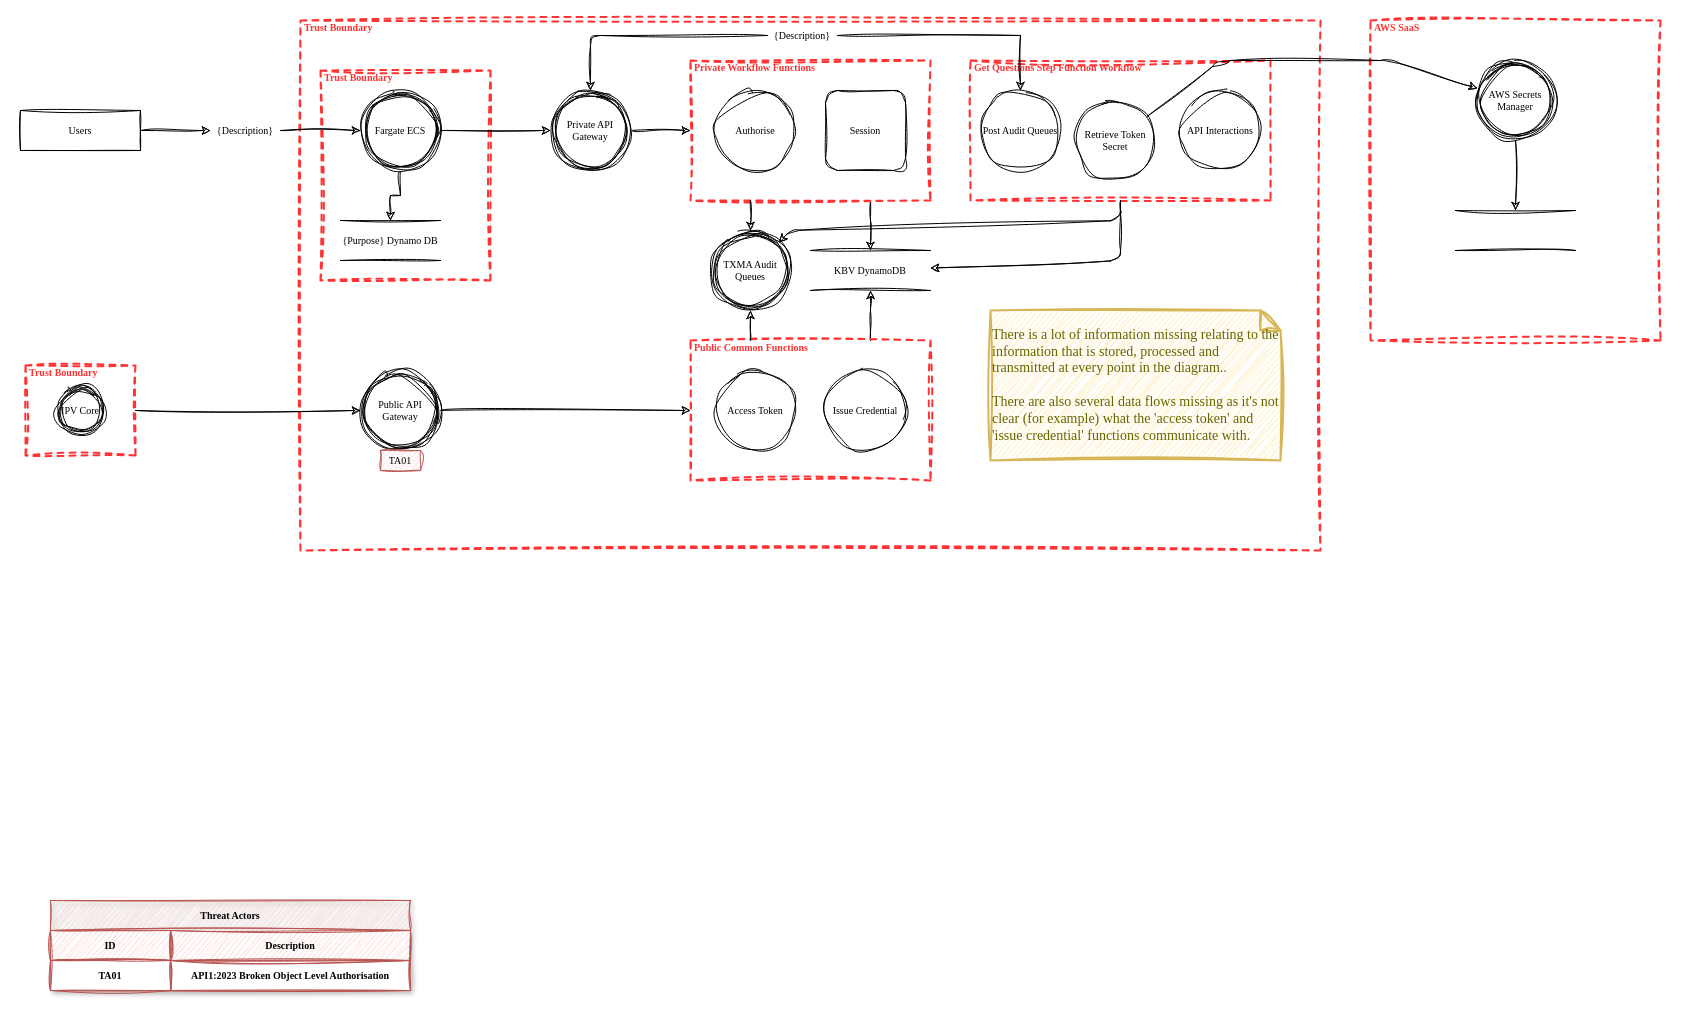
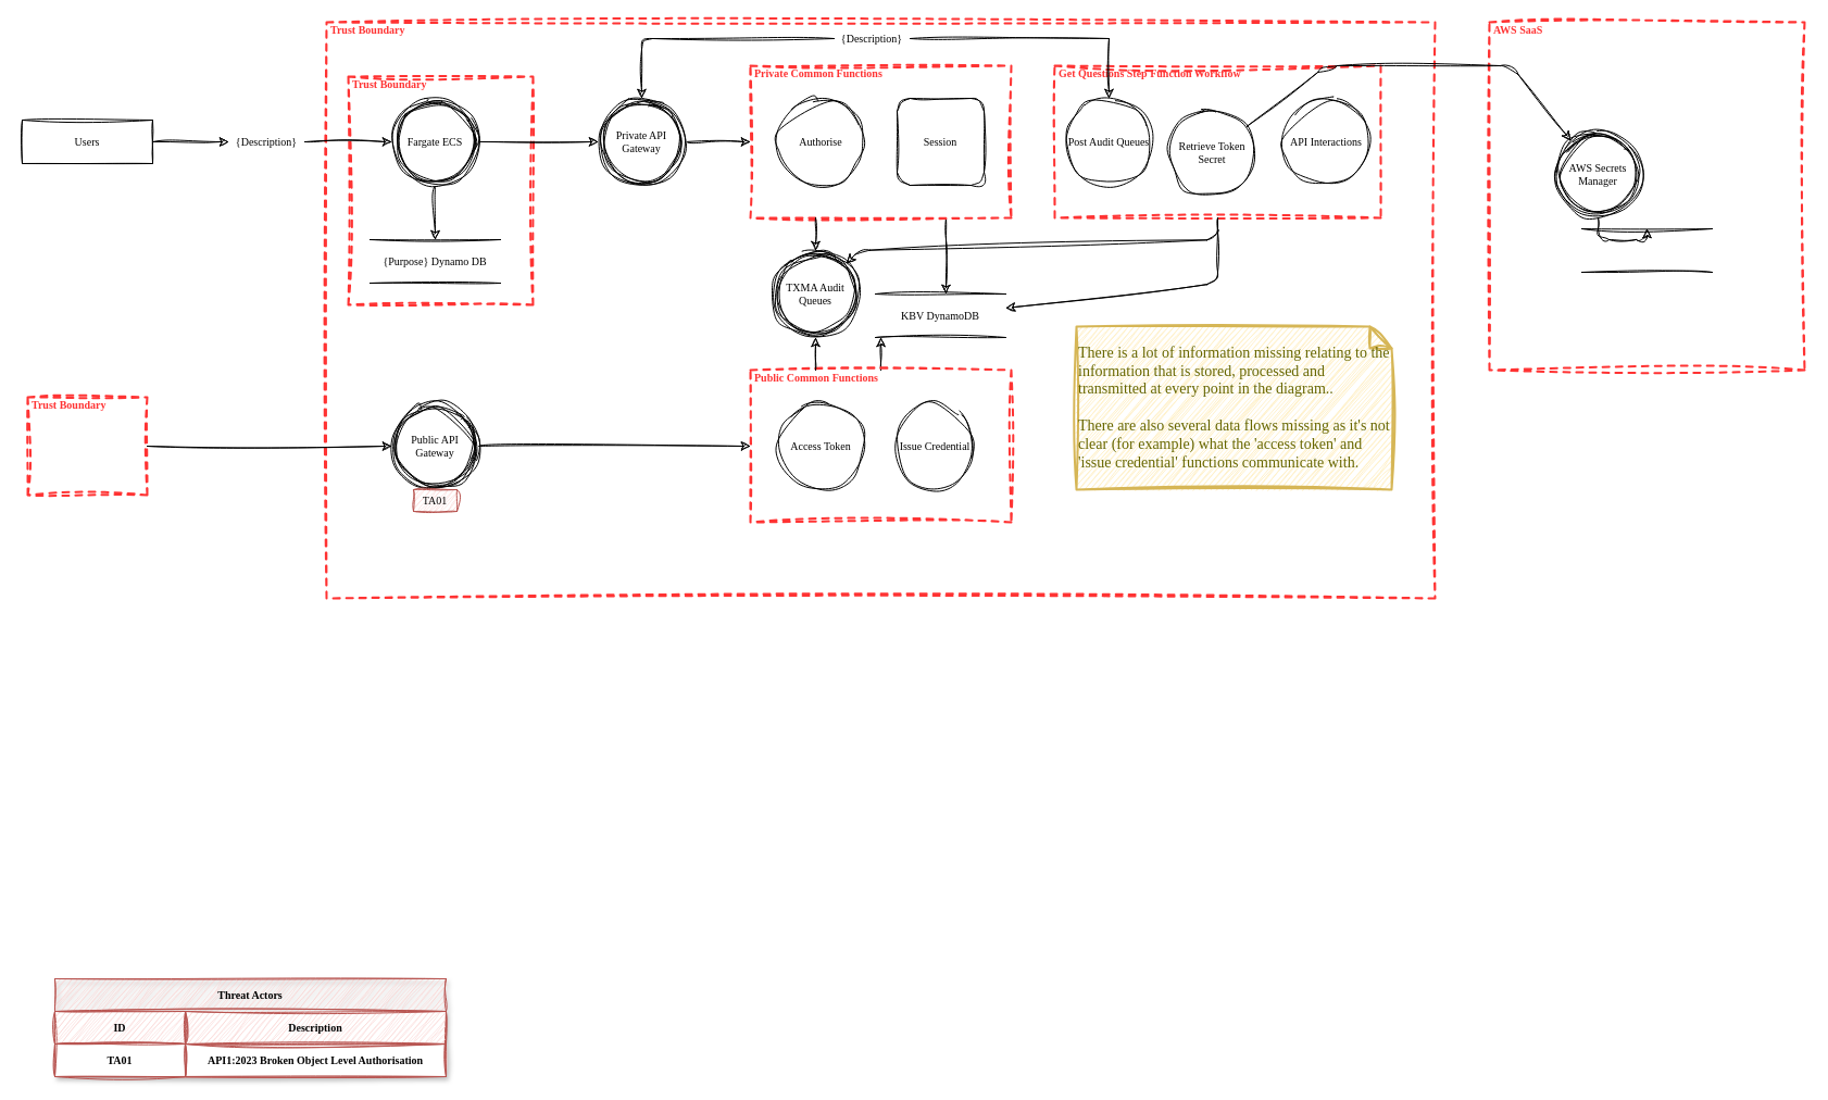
- <mxCell id="19" value="Private Workflow Functions" style="html=1;fontColor=#FF3333;fontStyle=1;align=left;verticalAlign=top;spacing=0;labelBorderColor=none;fillColor=none;dashed=1;strokeWidth=2;strokeColor=#FF3333;spacingLeft=4;spacingTop=-3;fontSize=10;sketch=1;curveFitting=1;jiggle=2;rounded=0;fontFamily=Architects Daughter;fontSource=https%3A%2F%2Ffonts.googleapis.com%2Fcss%3Ffamily%3DArchitects%2BDaughter;" parent="1" vertex="1"><mxGeometry x="690" y="60" width="240" height="140" as="geometry" /></mxCell>
+ <mxCell id="19" value="Private Common Functions" style="html=1;fontColor=#FF3333;fontStyle=1;align=left;verticalAlign=top;spacing=0;labelBorderColor=none;fillColor=none;dashed=1;strokeWidth=2;strokeColor=#FF3333;spacingLeft=4;spacingTop=-3;fontSize=10;sketch=1;curveFitting=1;jiggle=2;rounded=0;fontFamily=Architects Daughter;fontSource=https%3A%2F%2Ffonts.googleapis.com%2Fcss%3Ffamily%3DArchitects%2BDaughter;" parent="1" vertex="1"><mxGeometry x="690" y="60" width="240" height="140" as="geometry" /></mxCell>
- <mxCell id="50" value="AWS Secrets Manager" style="ellipse;shape=doubleEllipse;whiteSpace=wrap;html=1;aspect=fixed;sketch=1;hachureGap=4;jiggle=2;curveFitting=1;fontFamily=Architects Daughter;fontSource=https%3A%2F%2Ffonts.googleapis.com%2Fcss%3Ffamily%3DArchitects%2BDaughter;fontSize=10;" parent="1" vertex="1"><mxGeometry x="1475" y="60" width="80" height="80" as="geometry" /></mxCell>
+ <mxCell id="50" value="AWS Secrets Manager" style="ellipse;shape=doubleEllipse;whiteSpace=wrap;html=1;aspect=fixed;sketch=1;hachureGap=4;jiggle=2;curveFitting=1;fontFamily=Architects Daughter;fontSource=https%3A%2F%2Ffonts.googleapis.com%2Fcss%3Ffamily%3DArchitects%2BDaughter;fontSize=10;" parent="1" vertex="1"><mxGeometry x="1430" y="120" width="80" height="80" as="geometry" /></mxCell>
- <mxCell id="8" value="{Purpose} Dynamo DB" style="shape=partialRectangle;whiteSpace=wrap;html=1;left=0;right=0;fillColor=none;hachureGap=4;fontFamily=Architects Daughter;fontSize=10;rounded=0;sketch=1;curveFitting=1;jiggle=2;fontSource=https%3A%2F%2Ffonts.googleapis.com%2Fcss%3Ffamily%3DArchitects%2BDaughter;" parent="1" vertex="1"><mxGeometry x="340" y="220" width="100" height="40" as="geometry" /></mxCell>
+ <mxCell id="8" value="{Purpose} Dynamo DB" style="shape=partialRectangle;whiteSpace=wrap;html=1;left=0;right=0;fillColor=none;hachureGap=4;fontFamily=Architects Daughter;fontSize=10;rounded=0;sketch=1;curveFitting=1;jiggle=2;fontSource=https%3A%2F%2Ffonts.googleapis.com%2Fcss%3Ffamily%3DArchitects%2BDaughter;" parent="1" vertex="1"><mxGeometry x="340" y="220" width="120" height="40" as="geometry" /></mxCell>
- <mxCell id="30" value="KBV DynamoDB" style="shape=partialRectangle;whiteSpace=wrap;html=1;left=0;right=0;fillColor=none;sketch=1;curveFitting=1;jiggle=2;rounded=0;fontFamily=Architects Daughter;fontSource=https%3A%2F%2Ffonts.googleapis.com%2Fcss%3Ffamily%3DArchitects%2BDaughter;fontSize=10;" parent="1" vertex="1"><mxGeometry x="810" y="250" width="120" height="40" as="geometry" /></mxCell>
+ <mxCell id="30" value="KBV DynamoDB" style="shape=partialRectangle;whiteSpace=wrap;html=1;left=0;right=0;fillColor=none;sketch=1;curveFitting=1;jiggle=2;rounded=0;fontFamily=Architects Daughter;fontSource=https%3A%2F%2Ffonts.googleapis.com%2Fcss%3Ffamily%3DArchitects%2BDaughter;fontSize=10;" parent="1" vertex="1"><mxGeometry x="805" y="270" width="120" height="40" as="geometry" /></mxCell>
- <mxCell id="53" value="There is a lot of information missing relating to the information that is stored, processed and transmitted at every point in the diagram..&lt;br&gt;&lt;br&gt;There are also several data flows missing as it's not clear (for example) what the 'access token' and 'issue credential' functions communicate with." style="shape=note;strokeWidth=2;fontSize=14;size=20;whiteSpace=wrap;html=1;fillColor=#fff2cc;strokeColor=#d6b656;fontColor=#666600;sketch=1;hachureGap=4;jiggle=2;curveFitting=1;fontFamily=Architects Daughter;fontSource=https%3A%2F%2Ffonts.googleapis.com%2Fcss%3Ffamily%3DArchitects%2BDaughter;align=left;" parent="1" vertex="1"><mxGeometry x="990" y="310" width="290" height="150" as="geometry" /></mxCell>
+ <mxCell id="53" value="There is a lot of information missing relating to the information that is stored, processed and transmitted at every point in the diagram..&lt;br&gt;&lt;br&gt;There are also several data flows missing as it's not clear (for example) what the 'access token' and 'issue credential' functions communicate with." style="shape=note;strokeWidth=2;fontSize=14;size=20;whiteSpace=wrap;html=1;fillColor=#fff2cc;strokeColor=#d6b656;fontColor=#666600;sketch=1;hachureGap=4;jiggle=2;curveFitting=1;fontFamily=Architects Daughter;fontSource=https%3A%2F%2Ffonts.googleapis.com%2Fcss%3Ffamily%3DArchitects%2BDaughter;align=left;" parent="1" vertex="1"><mxGeometry x="990" y="300" width="290" height="150" as="geometry" /></mxCell>
- <mxCell id="14" value="IPV Core" style="ellipse;shape=doubleEllipse;whiteSpace=wrap;html=1;aspect=fixed;hachureGap=4;fontFamily=Architects Daughter;fontSize=10;rounded=0;sketch=1;curveFitting=1;jiggle=2;fontSource=https%3A%2F%2Ffonts.googleapis.com%2Fcss%3Ffamily%3DArchitects%2BDaughter;" parent="1" vertex="1"><mxGeometry x="55" y="385" width="50" height="50" as="geometry" /></mxCell>
- <mxCell id="25" value="Issue Credential" style="ellipse;whiteSpace=wrap;html=1;aspect=fixed;fontSize=10;sketch=1;curveFitting=1;jiggle=2;rounded=0;fontFamily=Architects Daughter;fontSource=https%3A%2F%2Ffonts.googleapis.com%2Fcss%3Ffamily%3DArchitects%2BDaughter;" parent="1" vertex="1"><mxGeometry x="825" y="370" width="80" height="80" as="geometry" /></mxCell>
+ <mxCell id="25" value="Issue Credential" style="ellipse;whiteSpace=wrap;html=1;aspect=fixed;fontSize=10;sketch=1;curveFitting=1;jiggle=2;rounded=0;fontFamily=Architects Daughter;fontSource=https%3A%2F%2Ffonts.googleapis.com%2Fcss%3Ffamily%3DArchitects%2BDaughter;" parent="1" vertex="1"><mxGeometry x="825" y="370" width="70" height="80" as="geometry" /></mxCell>
